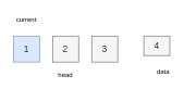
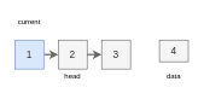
+ <mxCell id="2" style="edgeStyle=orthogonalEdgeStyle;rounded=0;orthogonalLoop=1;jettySize=auto;html=1;exitX=1;exitY=0.5;exitDx=0;exitDy=0;entryX=0;entryY=0.5;entryDx=0;entryDy=0;fillColor=#f5f5f5;strokeColor=#666666;strokeWidth=2;" parent="1" source="3" target="4" edge="1"><mxGeometry relative="1" as="geometry" /></mxCell>
+ <mxCell id="7" style="edgeStyle=orthogonalEdgeStyle;rounded=0;orthogonalLoop=1;jettySize=auto;html=1;entryX=0;entryY=0.5;entryDx=0;entryDy=0;fillColor=#f5f5f5;strokeColor=#666666;strokeWidth=2;exitX=1;exitY=0.5;exitDx=0;exitDy=0;" parent="1" source="4" target="6" edge="1"><mxGeometry relative="1" as="geometry"><mxPoint x="130" y="85" as="sourcePoint" /><mxPoint x="90" y="85" as="targetPoint" /></mxGeometry></mxCell>
- <mxCell id="10" value="data" style="text;html=1;align=center;verticalAlign=middle;whiteSpace=wrap;rounded=0;fontSize=10;" parent="1" vertex="1"><mxGeometry x="230" y="100" width="40" height="20" as="geometry" /></mxCell>
+ <mxCell id="10" value="data" style="text;html=1;align=center;verticalAlign=middle;whiteSpace=wrap;rounded=0;fontSize=10;" parent="1" vertex="1"><mxGeometry x="220" y="95" width="40" height="20" as="geometry" /></mxCell>
- <mxCell id="5" value="head" style="text;html=1;align=center;verticalAlign=middle;whiteSpace=wrap;rounded=0;fontSize=10;" parent="1" vertex="1"><mxGeometry x="20" y="105" width="160" height="20" as="geometry" /></mxCell>
+ <mxCell id="5" value="head" style="text;html=1;align=center;verticalAlign=middle;whiteSpace=wrap;rounded=0;fontSize=10;" parent="1" vertex="1"><mxGeometry x="20" y="95" width="160" height="20" as="geometry" /></mxCell>
